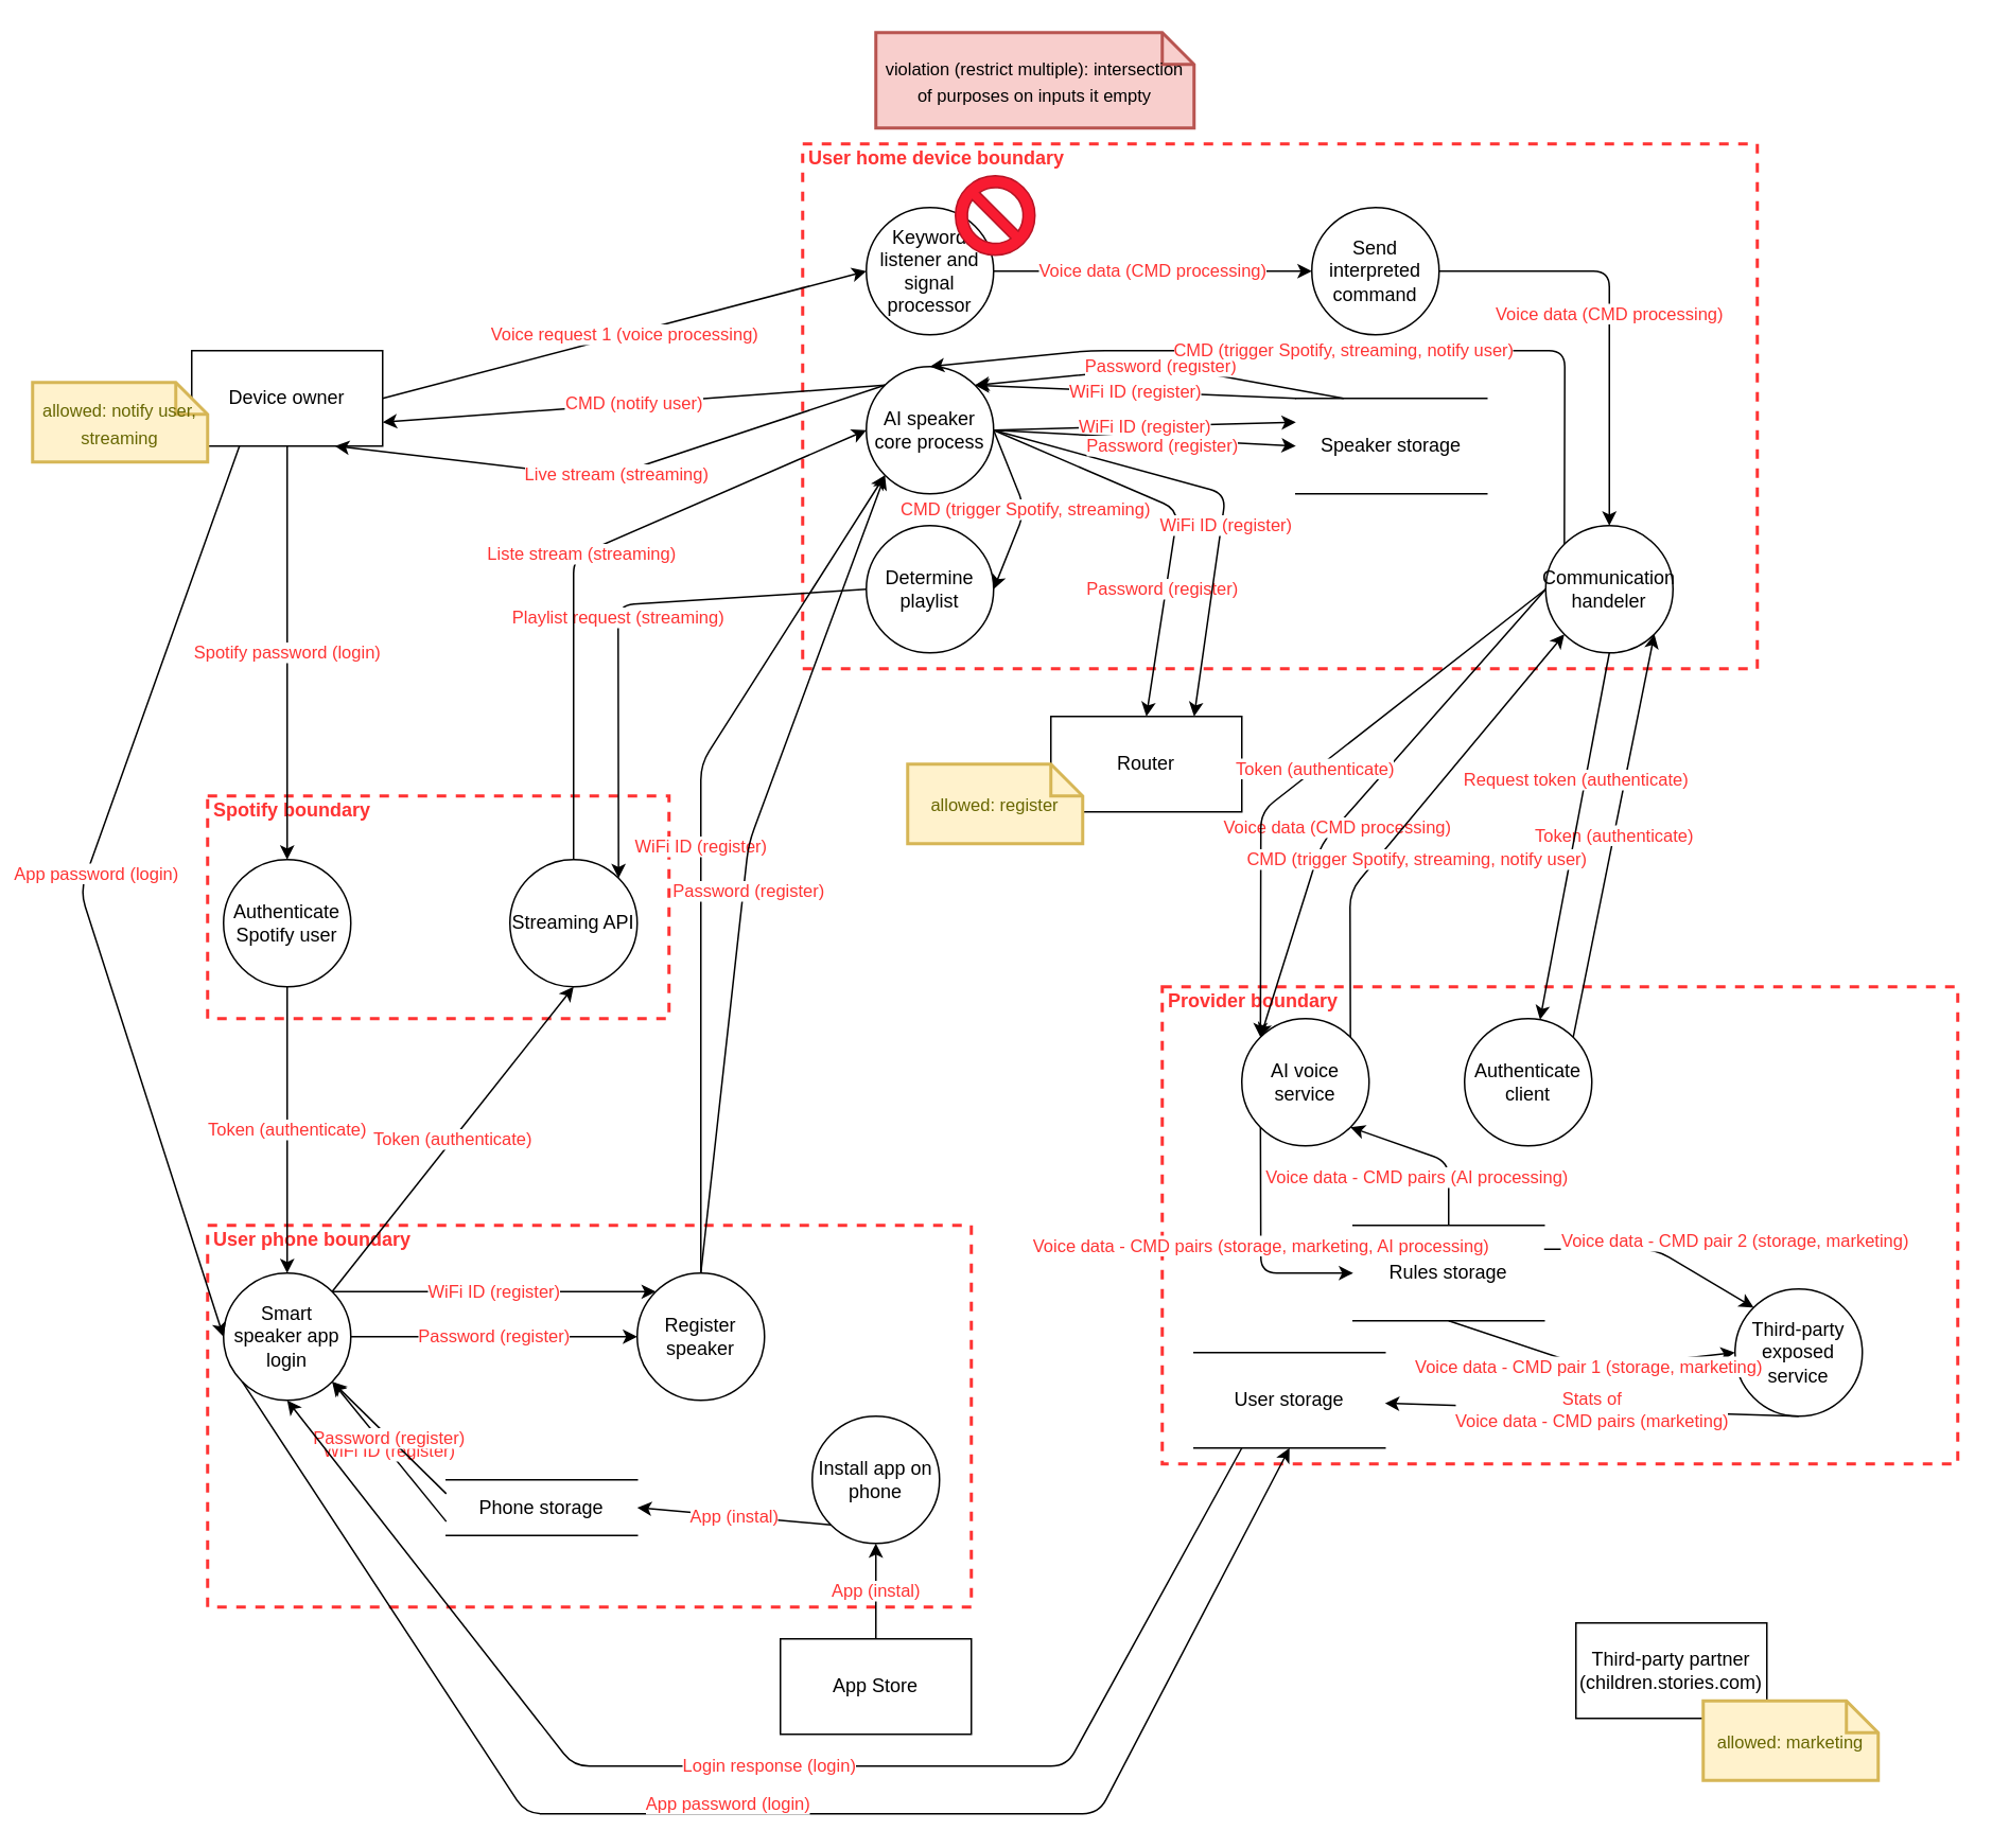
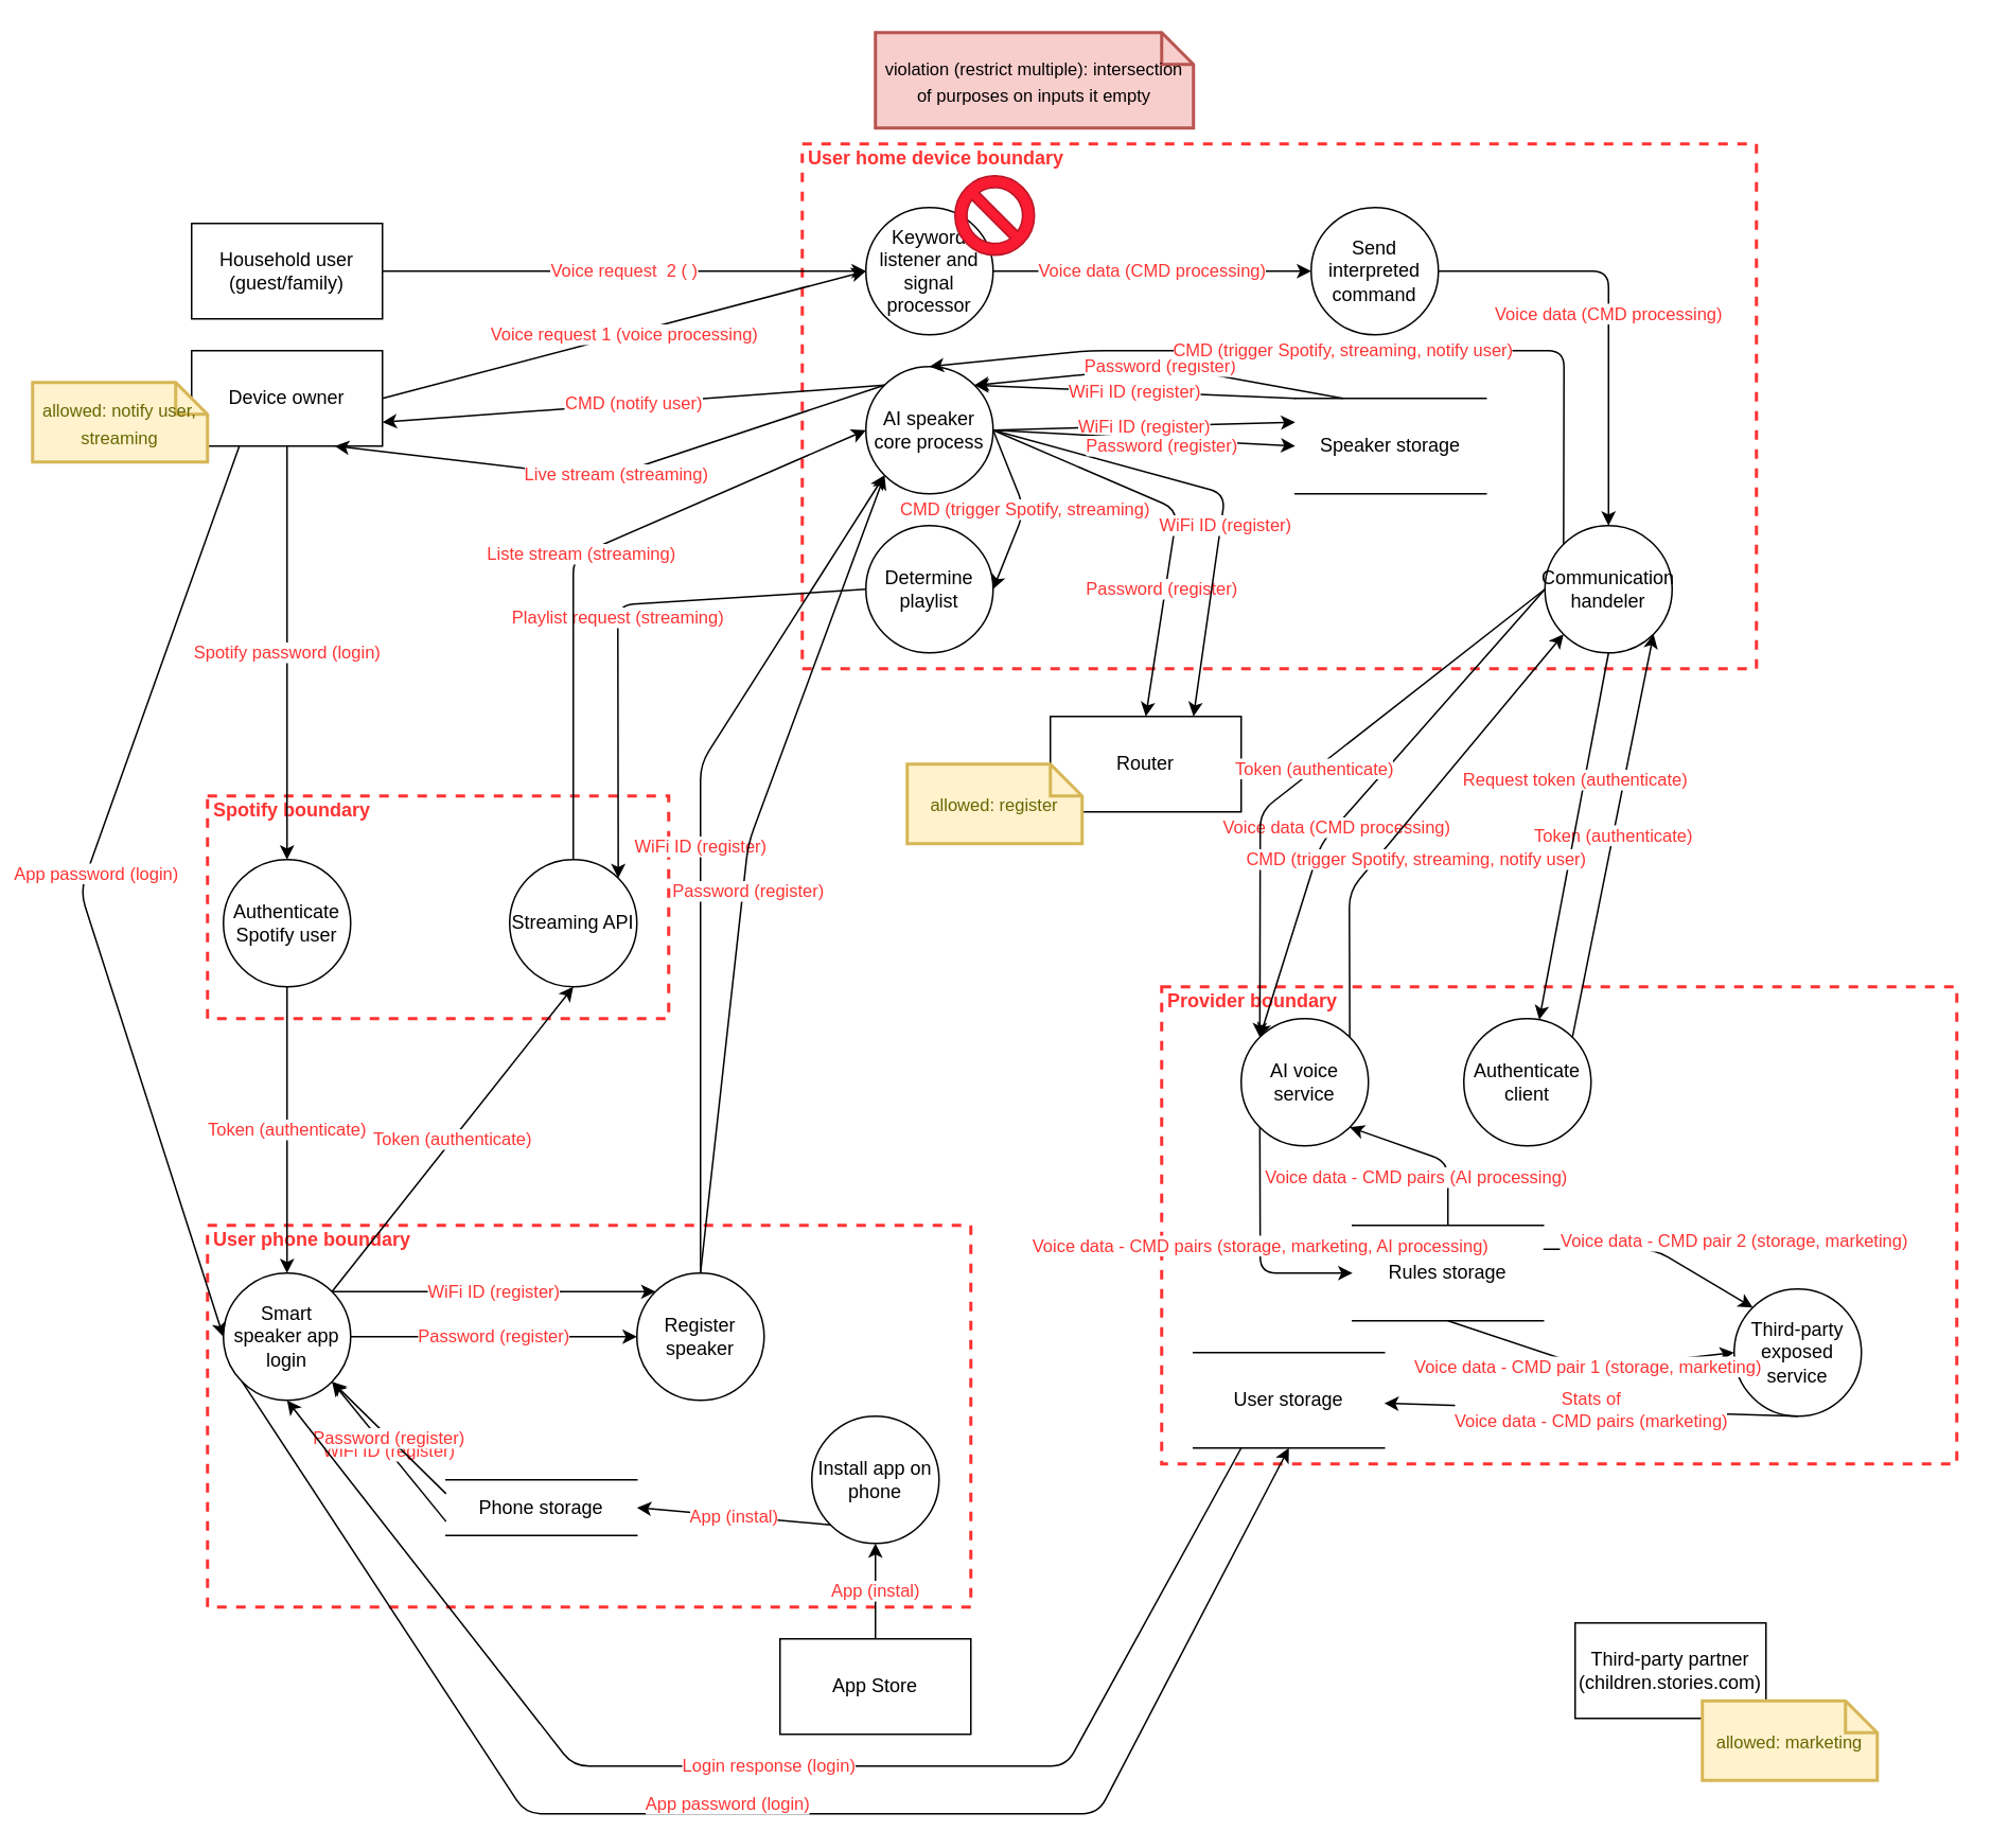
+ <mxCell id="2" value="Household user (guest/family)" style="rounded=0;whiteSpace=wrap;html=1;" parent="1" vertex="1"><mxGeometry x="120" y="140" width="120" height="60" as="geometry" /></mxCell>
+ <mxCell id="29" value="Voice request&amp;nbsp; 2 ( )" style="endArrow=classic;html=1;fontColor=#FF3333;entryX=0;entryY=0.5;entryDx=0;entryDy=0;exitX=1;exitY=0.5;exitDx=0;exitDy=0;" parent="1" source="2" target="6" edge="1"><mxGeometry width="50" height="50" relative="1" as="geometry"><mxPoint x="250" y="260" as="sourcePoint" /><mxPoint x="440" y="220" as="targetPoint" /><Array as="points" /></mxGeometry></mxCell>
